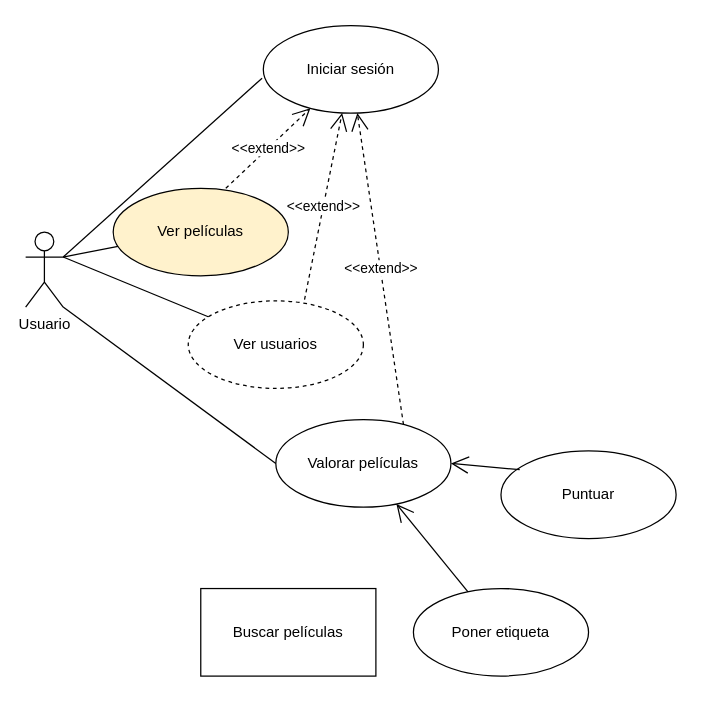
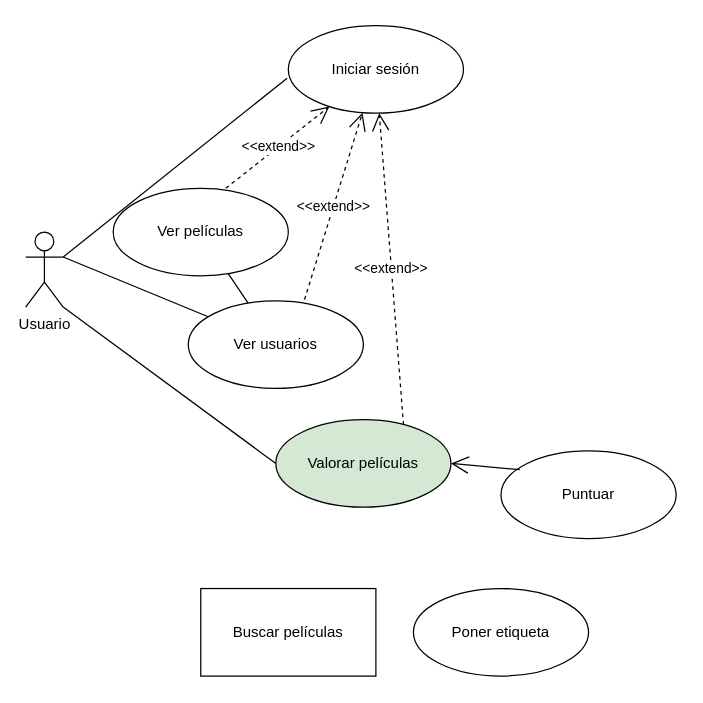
- <mxCell id="6" value="Iniciar sesión" style="ellipse;whiteSpace=wrap;html=1;" vertex="1" parent="1"><mxGeometry x="210" y="20" width="140" height="70" as="geometry" /></mxCell>
+ <mxCell id="6" value="Iniciar sesión" style="ellipse;whiteSpace=wrap;html=1;" vertex="1" parent="1"><mxGeometry x="230" y="20" width="140" height="70" as="geometry" /></mxCell>
- <mxCell id="9" value="Ver películas" style="ellipse;whiteSpace=wrap;html=1;fillColor=#fff2cc;" vertex="1" parent="1"><mxGeometry x="90" y="150" width="140" height="70" as="geometry" /></mxCell>
+ <mxCell id="9" value="Ver películas" style="ellipse;whiteSpace=wrap;html=1;" vertex="1" parent="1"><mxGeometry x="90" y="150" width="140" height="70" as="geometry" /></mxCell>
- <mxCell id="13" value="" style="endArrow=none;html=1;entryX=1;entryY=0.333;entryDx=0;entryDy=0;entryPerimeter=0;" edge="1" parent="1" source="9" target="2"><mxGeometry width="50" height="50" relative="1" as="geometry"><mxPoint x="50" y="700" as="sourcePoint" /><mxPoint x="100" y="650" as="targetPoint" /></mxGeometry></mxCell>
+ <mxCell id="13" value="" style="endArrow=none;html=1;" edge="1" parent="1" source="9" target="4"><mxGeometry width="50" height="50" relative="1" as="geometry"><mxPoint x="50" y="700" as="sourcePoint" /><mxPoint x="100" y="650" as="targetPoint" /></mxGeometry></mxCell>
- <mxCell id="4" value="Ver usuarios" style="ellipse;whiteSpace=wrap;html=1;dashed=1;" vertex="1" parent="1"><mxGeometry x="150" y="240" width="140" height="70" as="geometry" /></mxCell>
+ <mxCell id="4" value="Ver usuarios" style="ellipse;whiteSpace=wrap;html=1;" vertex="1" parent="1"><mxGeometry x="150" y="240" width="140" height="70" as="geometry" /></mxCell>
- <mxCell id="3" value="Valorar películas" style="ellipse;whiteSpace=wrap;html=1;" vertex="1" parent="1"><mxGeometry x="220" y="335" width="140" height="70" as="geometry" /></mxCell>
+ <mxCell id="3" value="Valorar películas" style="ellipse;whiteSpace=wrap;html=1;fillColor=#d5e8d4;" vertex="1" parent="1"><mxGeometry x="220" y="335" width="140" height="70" as="geometry" /></mxCell>
- <mxCell id="11" value="" style="endArrow=open;endFill=1;endSize=12;html=1;" edge="1" parent="1" source="8" target="3"><mxGeometry width="160" relative="1" as="geometry"><mxPoint x="50" y="665" as="sourcePoint" /><mxPoint x="210" y="665" as="targetPoint" /></mxGeometry></mxCell>
